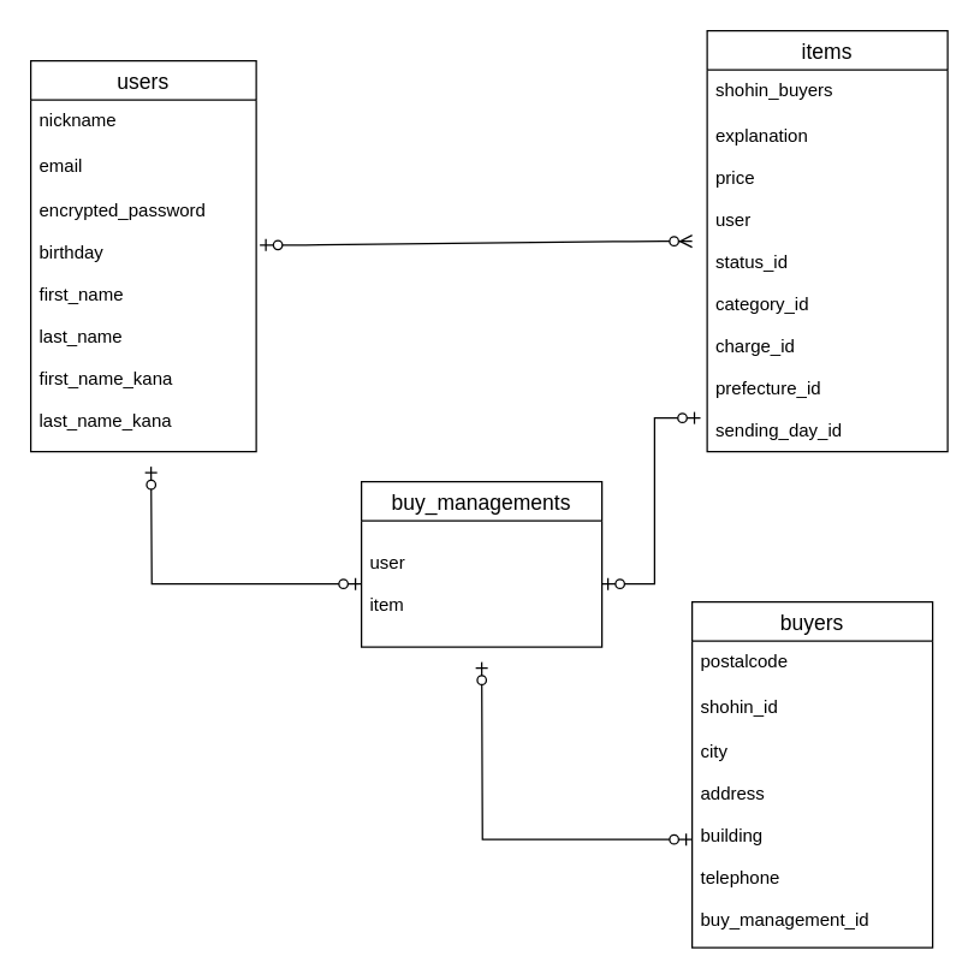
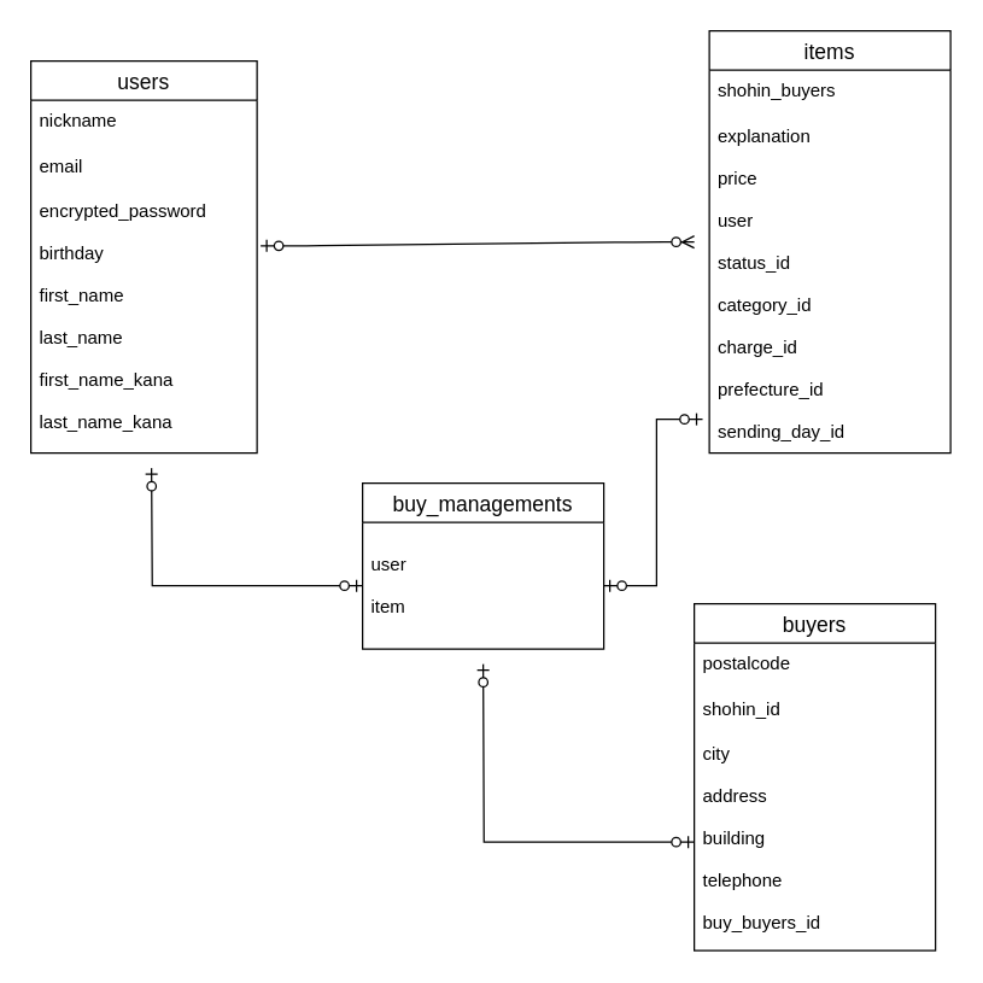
- <mxCell id="12" value="city&#10;&#10;address&#10;&#10;building&#10;&#10;telephone&#10;&#10;buy_management_id" style="text;strokeColor=none;fillColor=none;spacingLeft=4;spacingRight=4;overflow=hidden;rotatable=0;points=[[0,0.5],[1,0.5]];portConstraint=eastwest;fontSize=12;" parent="9" vertex="1"><mxGeometry y="86" width="160" height="144" as="geometry" /></mxCell>
+ <mxCell id="12" value="city&#10;&#10;address&#10;&#10;building&#10;&#10;telephone&#10;&#10;buy_buyers_id" style="text;strokeColor=none;fillColor=none;spacingLeft=4;spacingRight=4;overflow=hidden;rotatable=0;points=[[0,0.5],[1,0.5]];portConstraint=eastwest;fontSize=12;" parent="9" vertex="1"><mxGeometry y="86" width="160" height="144" as="geometry" /></mxCell>
